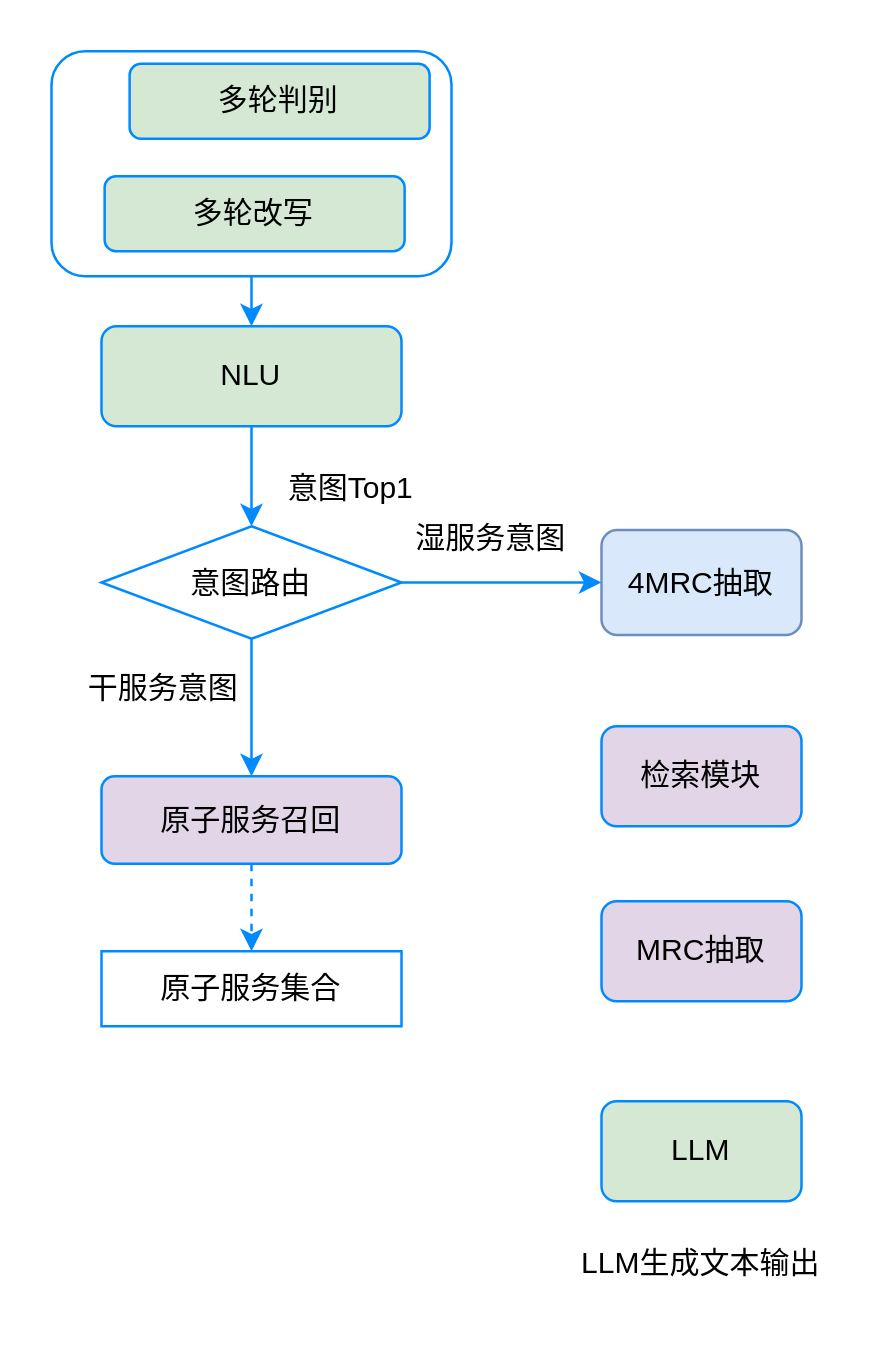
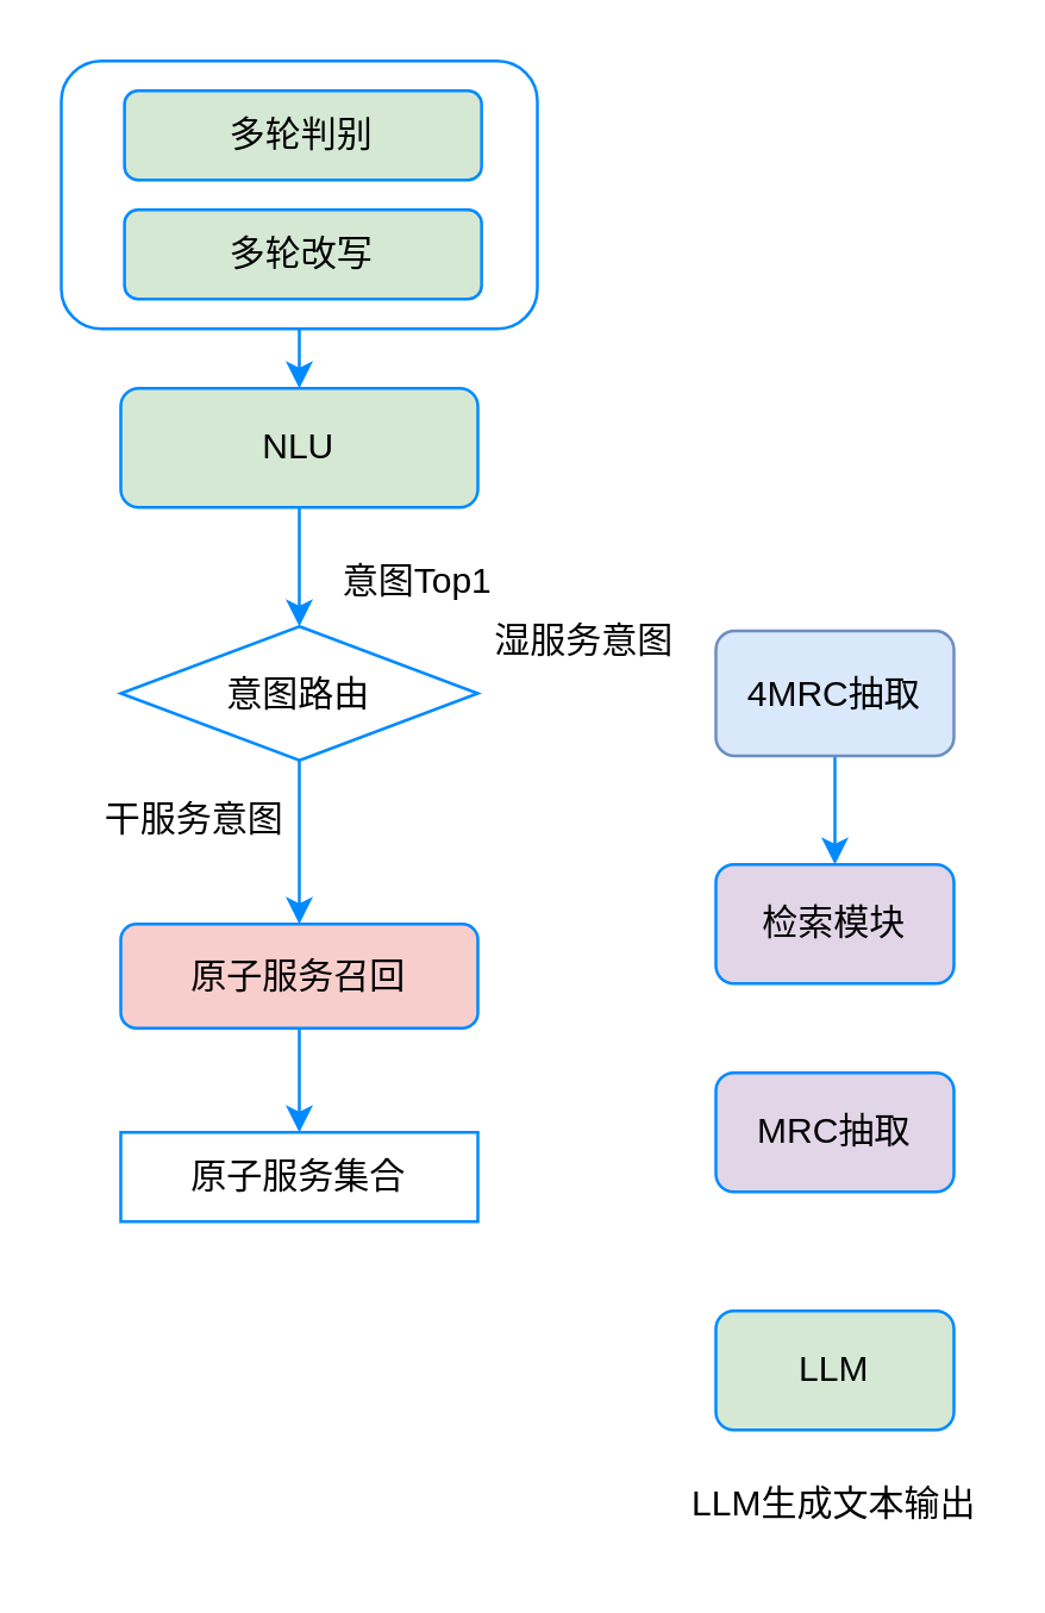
- <mxCell id="4" value="多轮判别" style="rounded=1;whiteSpace=wrap;html=1;fillColor=#d5e8d4;strokeColor=#008aff;" parent="1" vertex="1"><mxGeometry x="51.25" y="25" width="120" height="30" as="geometry" /></mxCell>
+ <mxCell id="4" value="多轮判别" style="rounded=1;whiteSpace=wrap;html=1;fillColor=#d5e8d4;strokeColor=#008aff;" parent="1" vertex="1"><mxGeometry x="41.25" y="30" width="120" height="30" as="geometry" /></mxCell>
- <mxCell id="12" style="edgeStyle=orthogonalEdgeStyle;rounded=0;orthogonalLoop=1;jettySize=auto;html=1;entryX=0;entryY=0.5;entryDx=0;entryDy=0;strokeColor=#008aff;" edge="1" parent="1" source="14" target="9"><mxGeometry relative="1" as="geometry" /></mxCell>
+ <mxCell id="8" style="edgeStyle=orthogonalEdgeStyle;rounded=0;orthogonalLoop=1;jettySize=auto;html=1;exitX=0.5;exitY=1;exitDx=0;exitDy=0;entryX=0.5;entryY=0;entryDx=0;entryDy=0;strokeColor=#008aff;" edge="1" parent="1" source="9" target="22"><mxGeometry relative="1" as="geometry" /></mxCell>
- <mxCell id="21" value="原子服务召回" style="rounded=1;whiteSpace=wrap;html=1;strokeColor=#008aff;fillColor=#e1d5e7;" parent="1" vertex="1"><mxGeometry x="40" y="310" width="120" height="35" as="geometry" /></mxCell>
+ <mxCell id="21" value="原子服务召回" style="rounded=1;whiteSpace=wrap;html=1;strokeColor=#008aff;fillColor=#f8cecc;" parent="1" vertex="1"><mxGeometry x="40" y="310" width="120" height="35" as="geometry" /></mxCell>
- <mxCell id="20" style="edgeStyle=orthogonalEdgeStyle;rounded=0;orthogonalLoop=1;jettySize=auto;html=1;exitX=0.5;exitY=1;exitDx=0;exitDy=0;entryX=0.5;entryY=0;entryDx=0;entryDy=0;strokeColor=#008aff;dashed=1;" edge="1" parent="1" source="21" target="19"><mxGeometry relative="1" as="geometry" /></mxCell>
+ <mxCell id="20" style="edgeStyle=orthogonalEdgeStyle;rounded=0;orthogonalLoop=1;jettySize=auto;html=1;exitX=0.5;exitY=1;exitDx=0;exitDy=0;entryX=0.5;entryY=0;entryDx=0;entryDy=0;strokeColor=#008aff;" edge="1" parent="1" source="21" target="19"><mxGeometry relative="1" as="geometry" /></mxCell>
